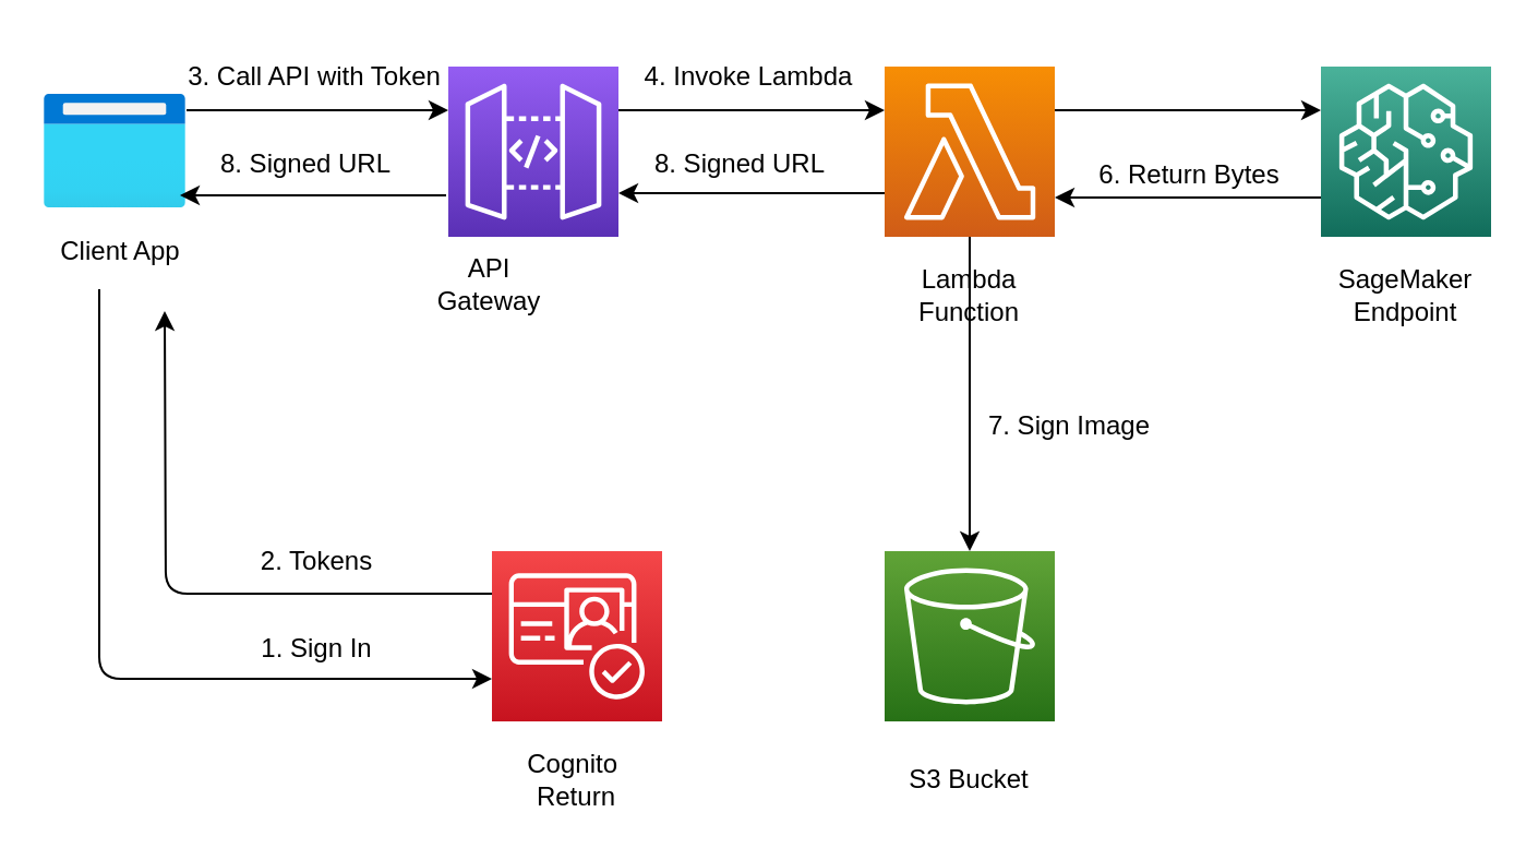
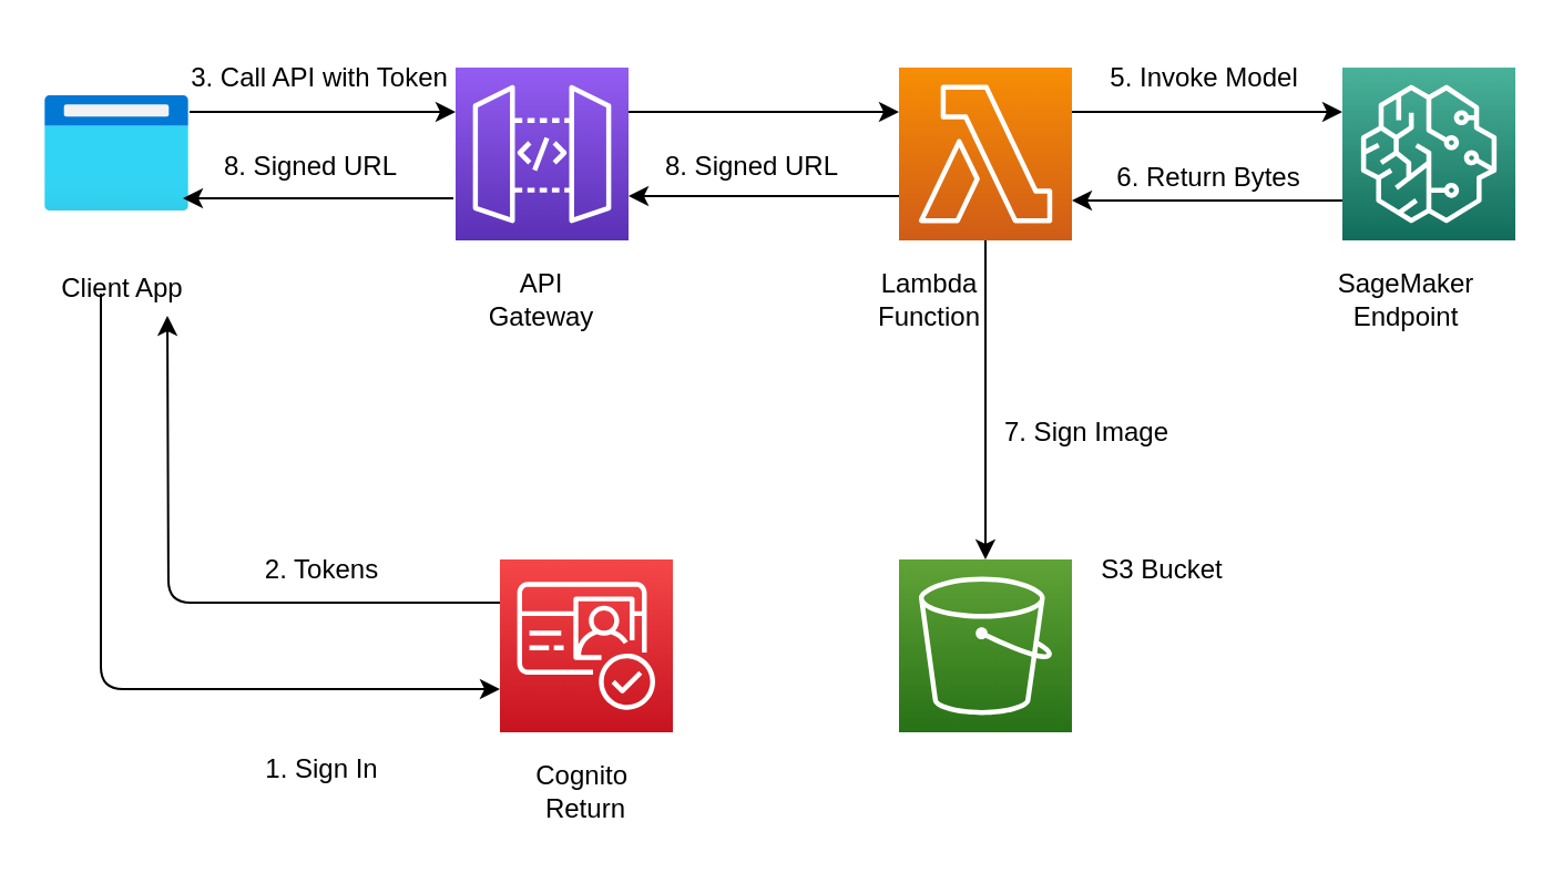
- <mxCell id="23" value="4. Invoke Lambda" style="text;html=1;strokeColor=none;fillColor=none;align=center;verticalAlign=middle;whiteSpace=wrap;rounded=0;" vertex="1" parent="2"><mxGeometry x="263" width="120" height="30" as="geometry" /></mxCell>
+ <mxCell id="24" value="5. Invoke Model" style="text;html=1;strokeColor=none;fillColor=none;align=center;verticalAlign=middle;whiteSpace=wrap;rounded=0;" vertex="1" parent="2"><mxGeometry x="463" width="120" height="30" as="geometry" /></mxCell>
- <mxCell id="18" value="Client App" style="text;html=1;strokeColor=none;fillColor=none;align=center;verticalAlign=middle;whiteSpace=wrap;rounded=0;" vertex="1" parent="2"><mxGeometry x="5" y="80" width="60" height="30" as="geometry" /></mxCell>
+ <mxCell id="18" value="Client App" style="text;html=1;strokeColor=none;fillColor=none;align=center;verticalAlign=middle;whiteSpace=wrap;rounded=0;" vertex="1" parent="2"><mxGeometry x="5" y="95" width="60" height="30" as="geometry" /></mxCell>
- <mxCell id="10" value="API Gateway" style="text;html=1;strokeColor=none;fillColor=none;align=center;verticalAlign=middle;whiteSpace=wrap;rounded=0;" vertex="1" parent="2"><mxGeometry x="174" y="95" width="60" height="30" as="geometry" /></mxCell>
+ <mxCell id="10" value="API Gateway" style="text;html=1;strokeColor=none;fillColor=none;align=center;verticalAlign=middle;whiteSpace=wrap;rounded=0;" vertex="1" parent="2"><mxGeometry x="194" y="100" width="60" height="30" as="geometry" /></mxCell>
- <mxCell id="11" value="Lambda Function" style="text;html=1;strokeColor=none;fillColor=none;align=center;verticalAlign=middle;whiteSpace=wrap;rounded=0;" vertex="1" parent="2"><mxGeometry x="394" y="100" width="60" height="30" as="geometry" /></mxCell>
+ <mxCell id="11" value="Lambda Function" style="text;html=1;strokeColor=none;fillColor=none;align=center;verticalAlign=middle;whiteSpace=wrap;rounded=0;" vertex="1" parent="2"><mxGeometry x="369" y="100" width="60" height="30" as="geometry" /></mxCell>
- <mxCell id="12" value="SageMaker&lt;br&gt;Endpoint" style="text;html=1;strokeColor=none;fillColor=none;align=center;verticalAlign=middle;whiteSpace=wrap;rounded=0;" vertex="1" parent="2"><mxGeometry x="594" y="100" width="60" height="30" as="geometry" /></mxCell>
+ <mxCell id="12" value="SageMaker&lt;br&gt;Endpoint" style="text;html=1;strokeColor=none;fillColor=none;align=center;verticalAlign=middle;whiteSpace=wrap;rounded=0;" vertex="1" parent="2"><mxGeometry x="584" y="100" width="60" height="30" as="geometry" /></mxCell>
- <mxCell id="14" value="1. Sign In" style="text;html=1;strokeColor=none;fillColor=none;align=center;verticalAlign=middle;whiteSpace=wrap;rounded=0;" vertex="1" parent="2"><mxGeometry x="65" y="262" width="120" height="30" as="geometry" /></mxCell>
+ <mxCell id="14" value="1. Sign In" style="text;html=1;strokeColor=none;fillColor=none;align=center;verticalAlign=middle;whiteSpace=wrap;rounded=0;" vertex="1" parent="2"><mxGeometry x="65" y="312" width="120" height="30" as="geometry" /></mxCell>
- <mxCell id="22" value="S3 Bucket" style="text;html=1;strokeColor=none;fillColor=none;align=center;verticalAlign=middle;whiteSpace=wrap;rounded=0;" vertex="1" parent="2"><mxGeometry x="394" y="322" width="60" height="30" as="geometry" /></mxCell>
+ <mxCell id="22" value="S3 Bucket" style="text;html=1;strokeColor=none;fillColor=none;align=center;verticalAlign=middle;whiteSpace=wrap;rounded=0;" vertex="1" parent="2"><mxGeometry x="474" y="222" width="60" height="30" as="geometry" /></mxCell>
